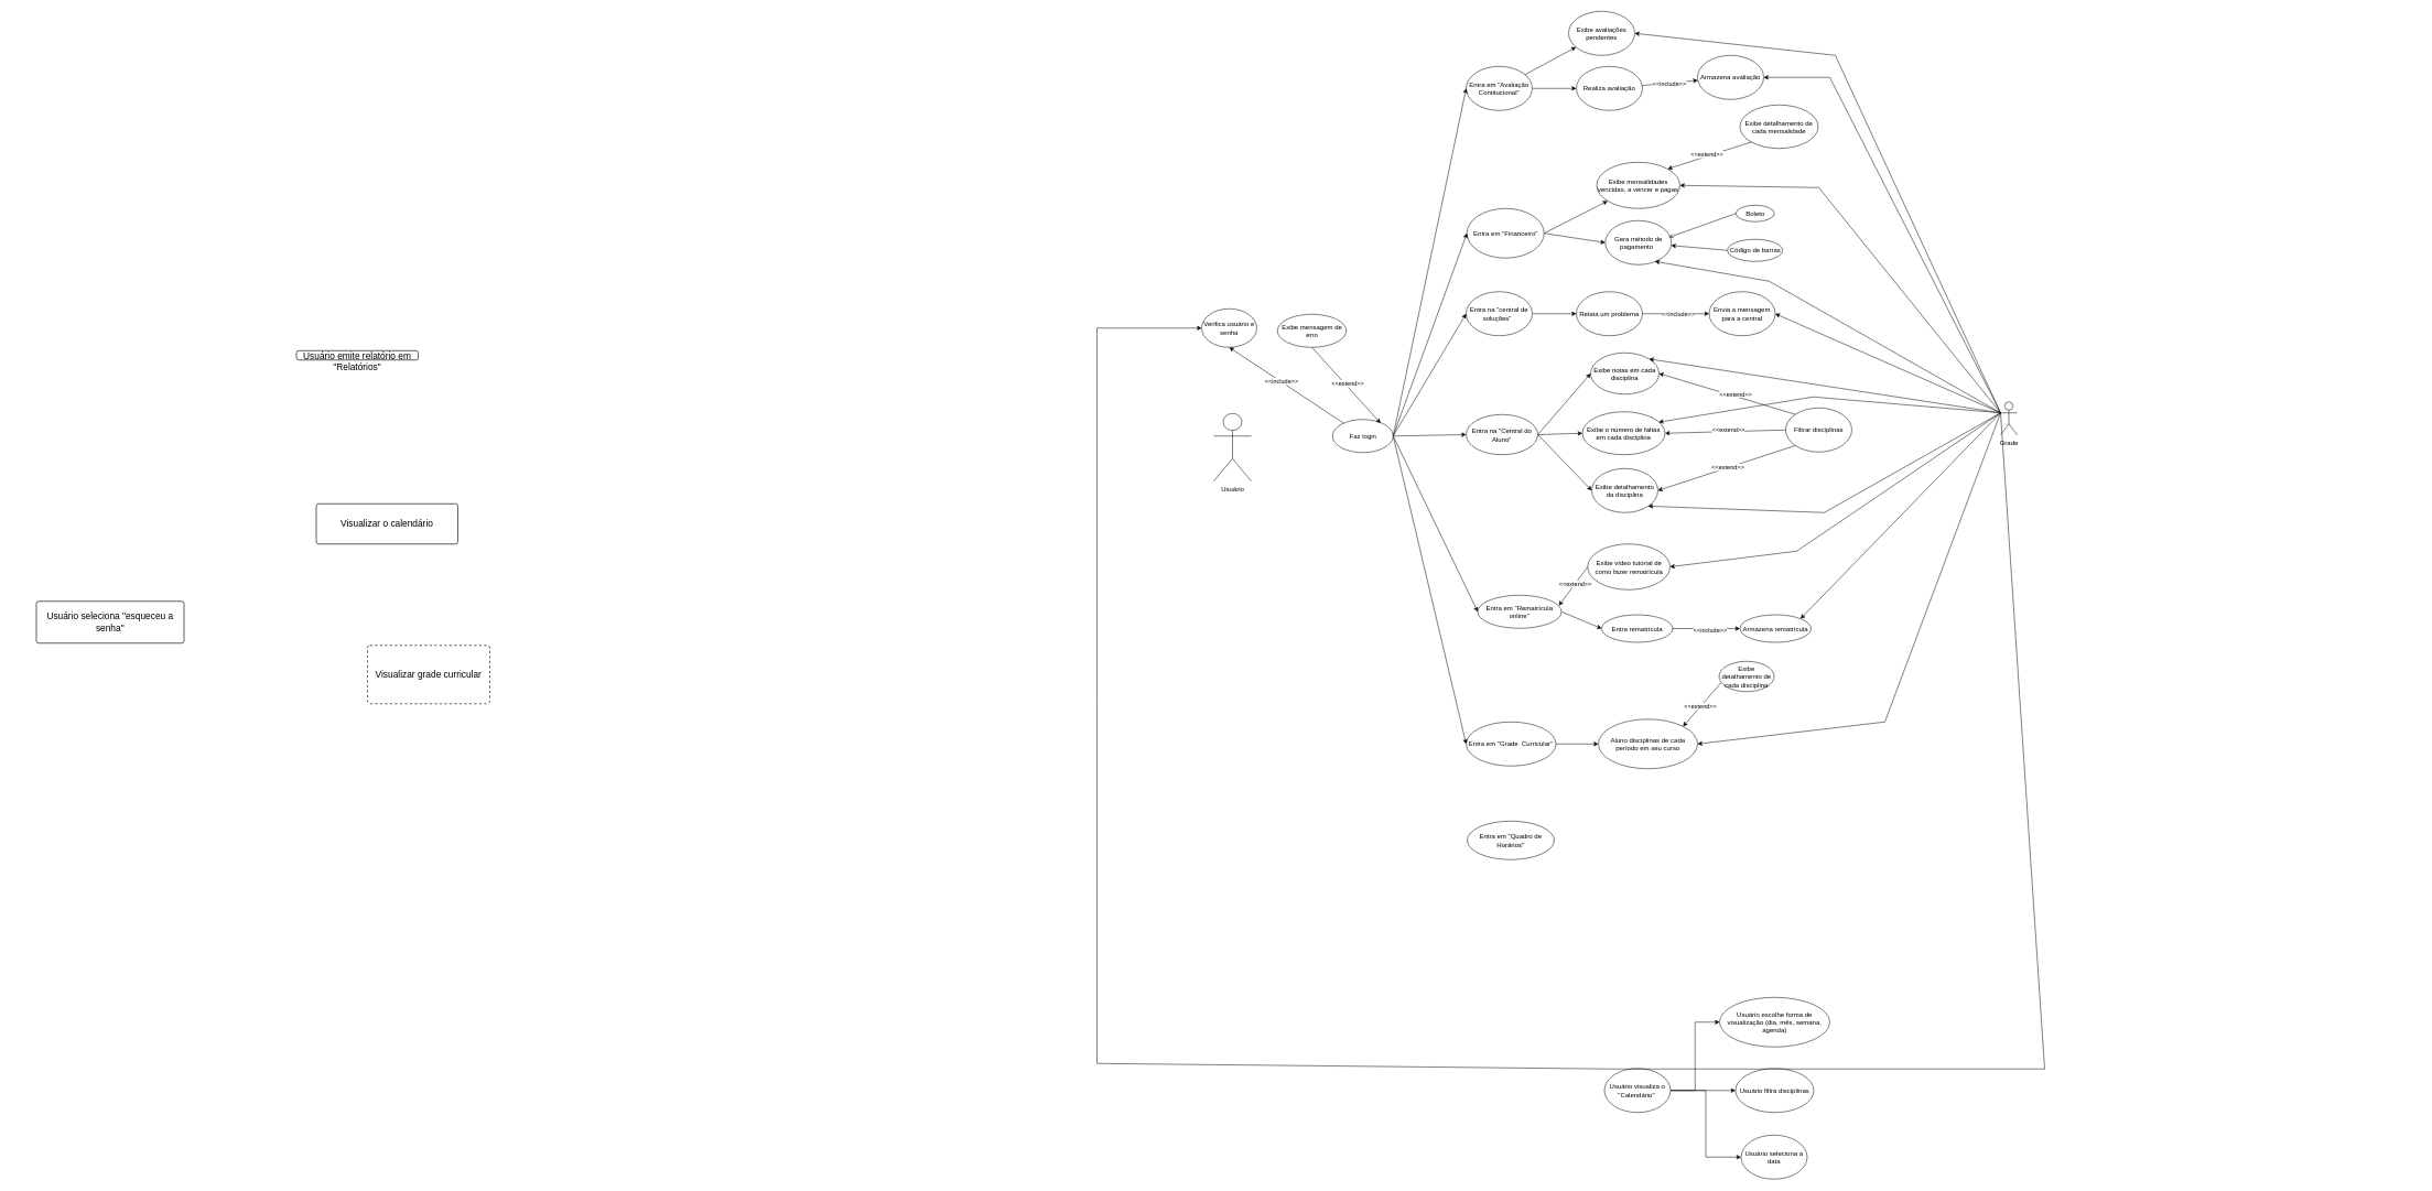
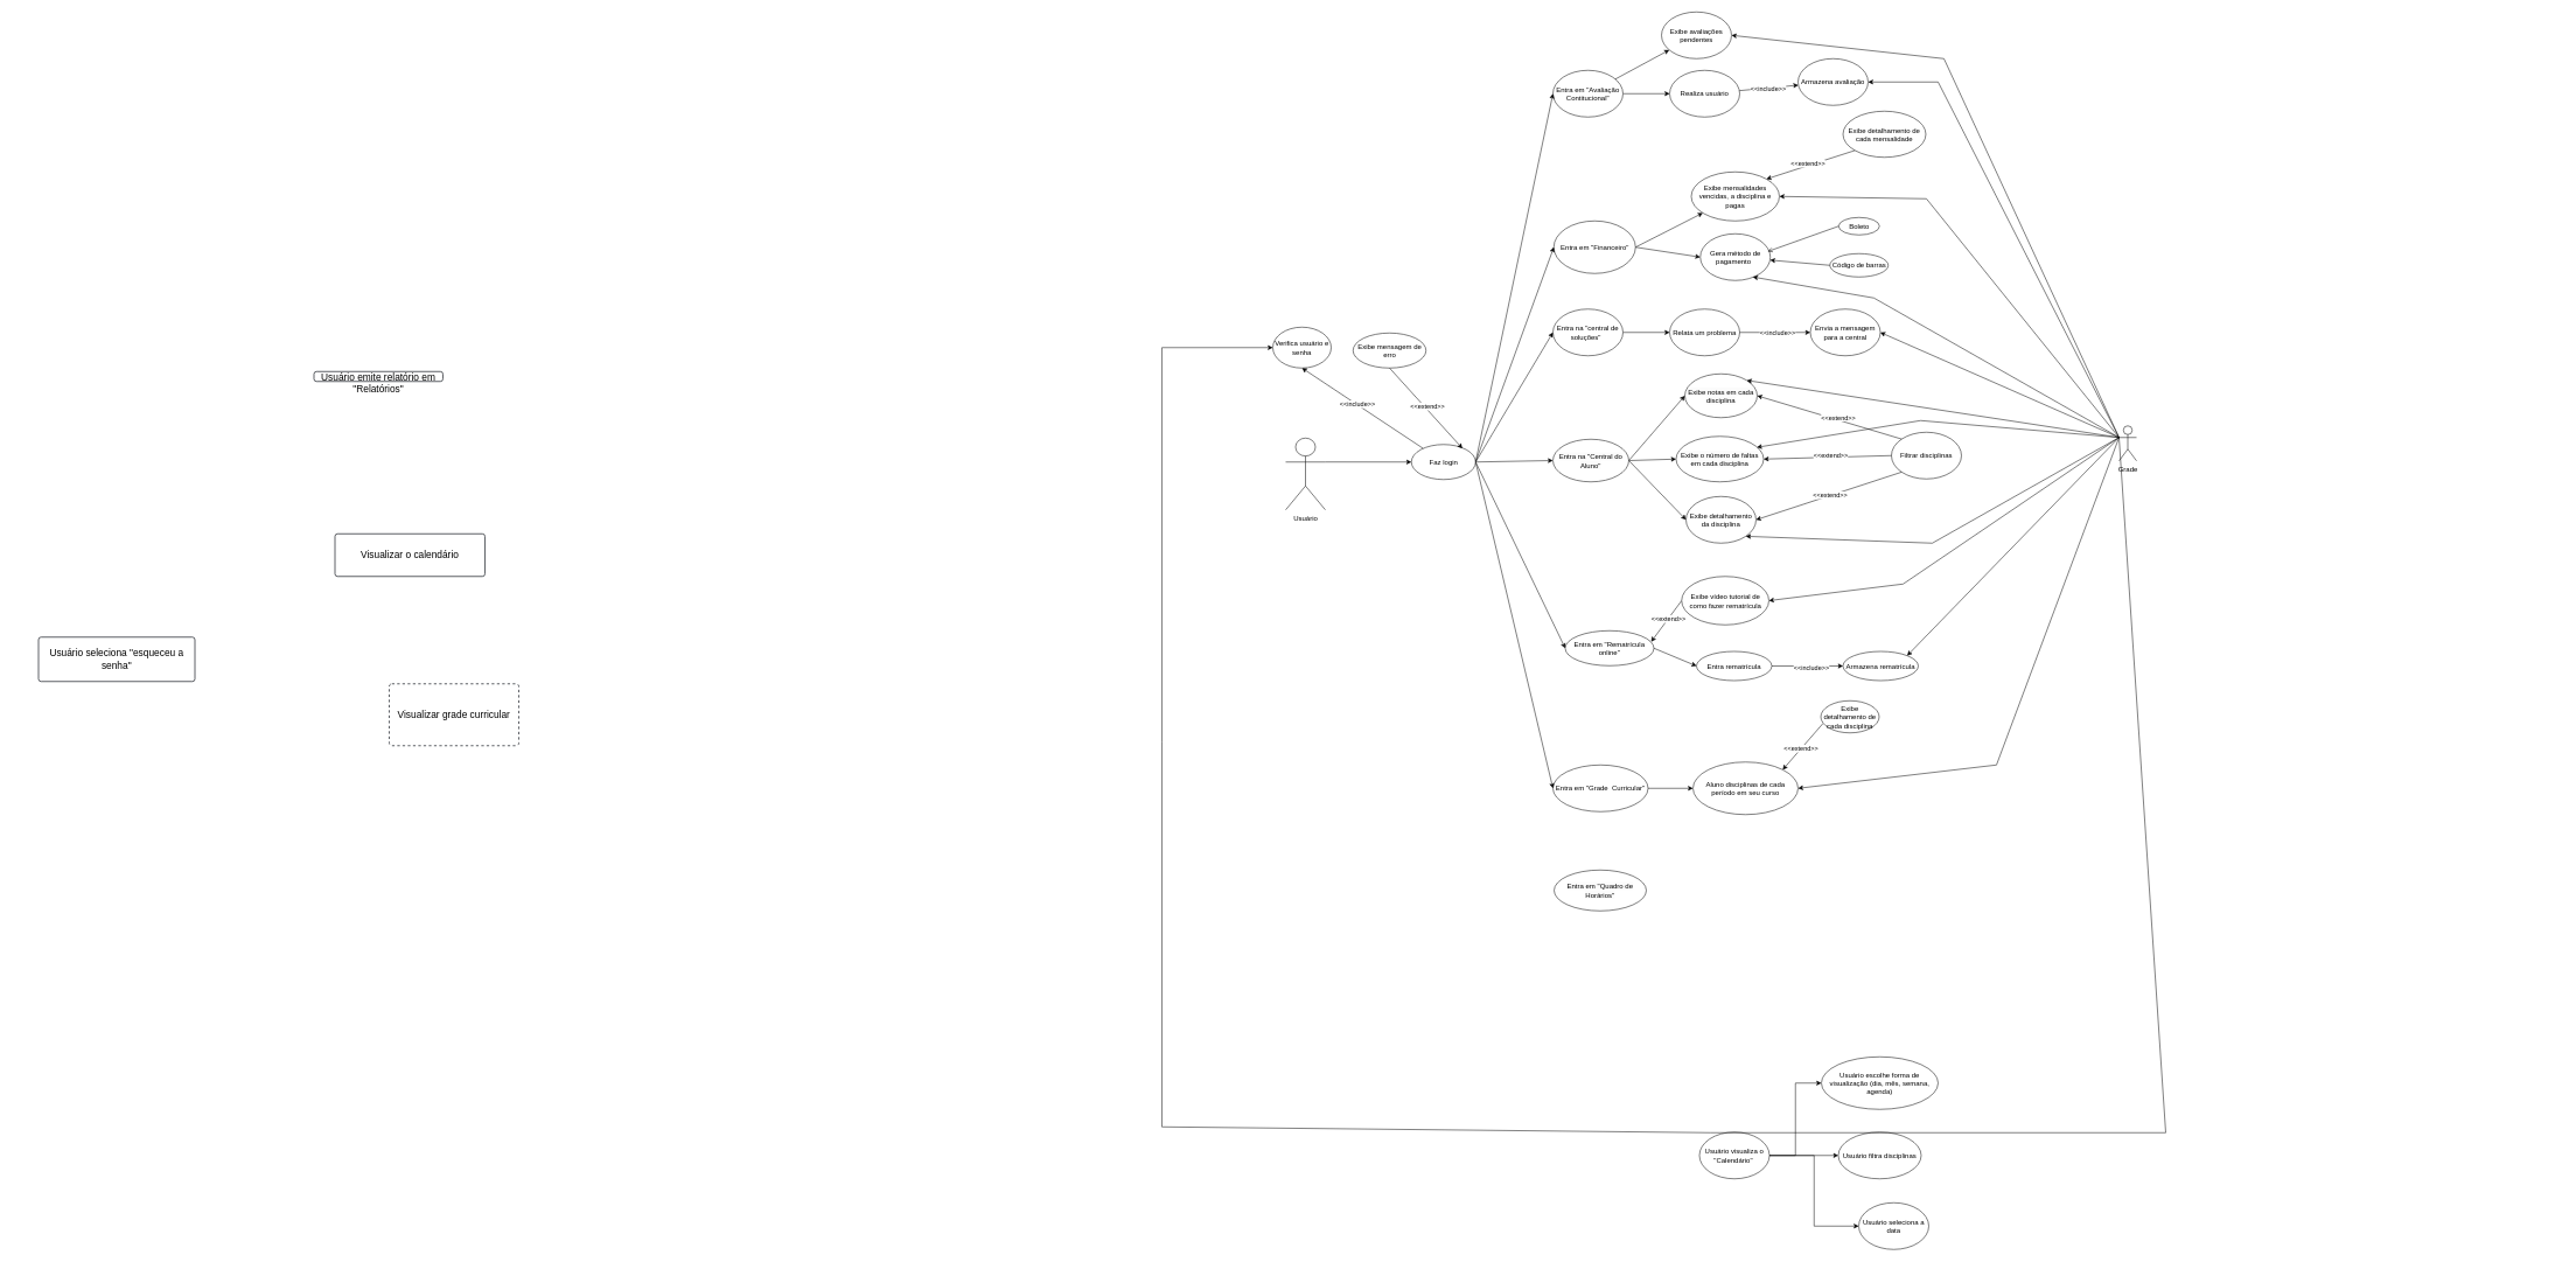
- <mxCell id="108" value="Realiza avaliação" style="ellipse;whiteSpace=wrap;html=1;" vertex="1" parent="1"><mxGeometry x="2860" y="120" width="120" height="80" as="geometry" /></mxCell>
+ <mxCell id="108" value="Realiza usuário" style="ellipse;whiteSpace=wrap;html=1;" vertex="1" parent="1"><mxGeometry x="2860" y="120" width="120" height="80" as="geometry" /></mxCell>
- <mxCell id="21" value="&lt;font style=&quot;font-size: 12px;&quot;&gt;Exibe mensalidades vencidas, a vencer e pagas&lt;/font&gt;" style="ellipse;whiteSpace=wrap;html=1;" vertex="1" parent="15"><mxGeometry x="226" y="-17" width="151" height="84" as="geometry" /></mxCell>
+ <mxCell id="21" value="&lt;font style=&quot;font-size: 12px;&quot;&gt;Exibe mensalidades vencidas, a disciplina e pagas&lt;/font&gt;" style="ellipse;whiteSpace=wrap;html=1;" vertex="1" parent="15"><mxGeometry x="226" y="-17" width="151" height="84" as="geometry" /></mxCell>
+ <mxCell id="44" style="edgeStyle=orthogonalEdgeStyle;rounded=0;orthogonalLoop=1;jettySize=auto;html=1;exitX=1;exitY=0.333;exitDx=0;exitDy=0;exitPerimeter=0;entryX=0;entryY=0.5;entryDx=0;entryDy=0;" edge="1" parent="1" source="45" target="69"><mxGeometry relative="1" as="geometry" /></mxCell>
- <mxCell id="51" value="Usuário seleciona a data" style="ellipse;whiteSpace=wrap;html=1;" parent="1" vertex="1"><mxGeometry x="3159" y="2060" width="120" height="80" as="geometry" /></mxCell>
+ <mxCell id="51" value="Usuário seleciona a data" style="ellipse;whiteSpace=wrap;html=1;" parent="1" vertex="1"><mxGeometry x="3184" y="2060" width="120" height="80" as="geometry" /></mxCell>
